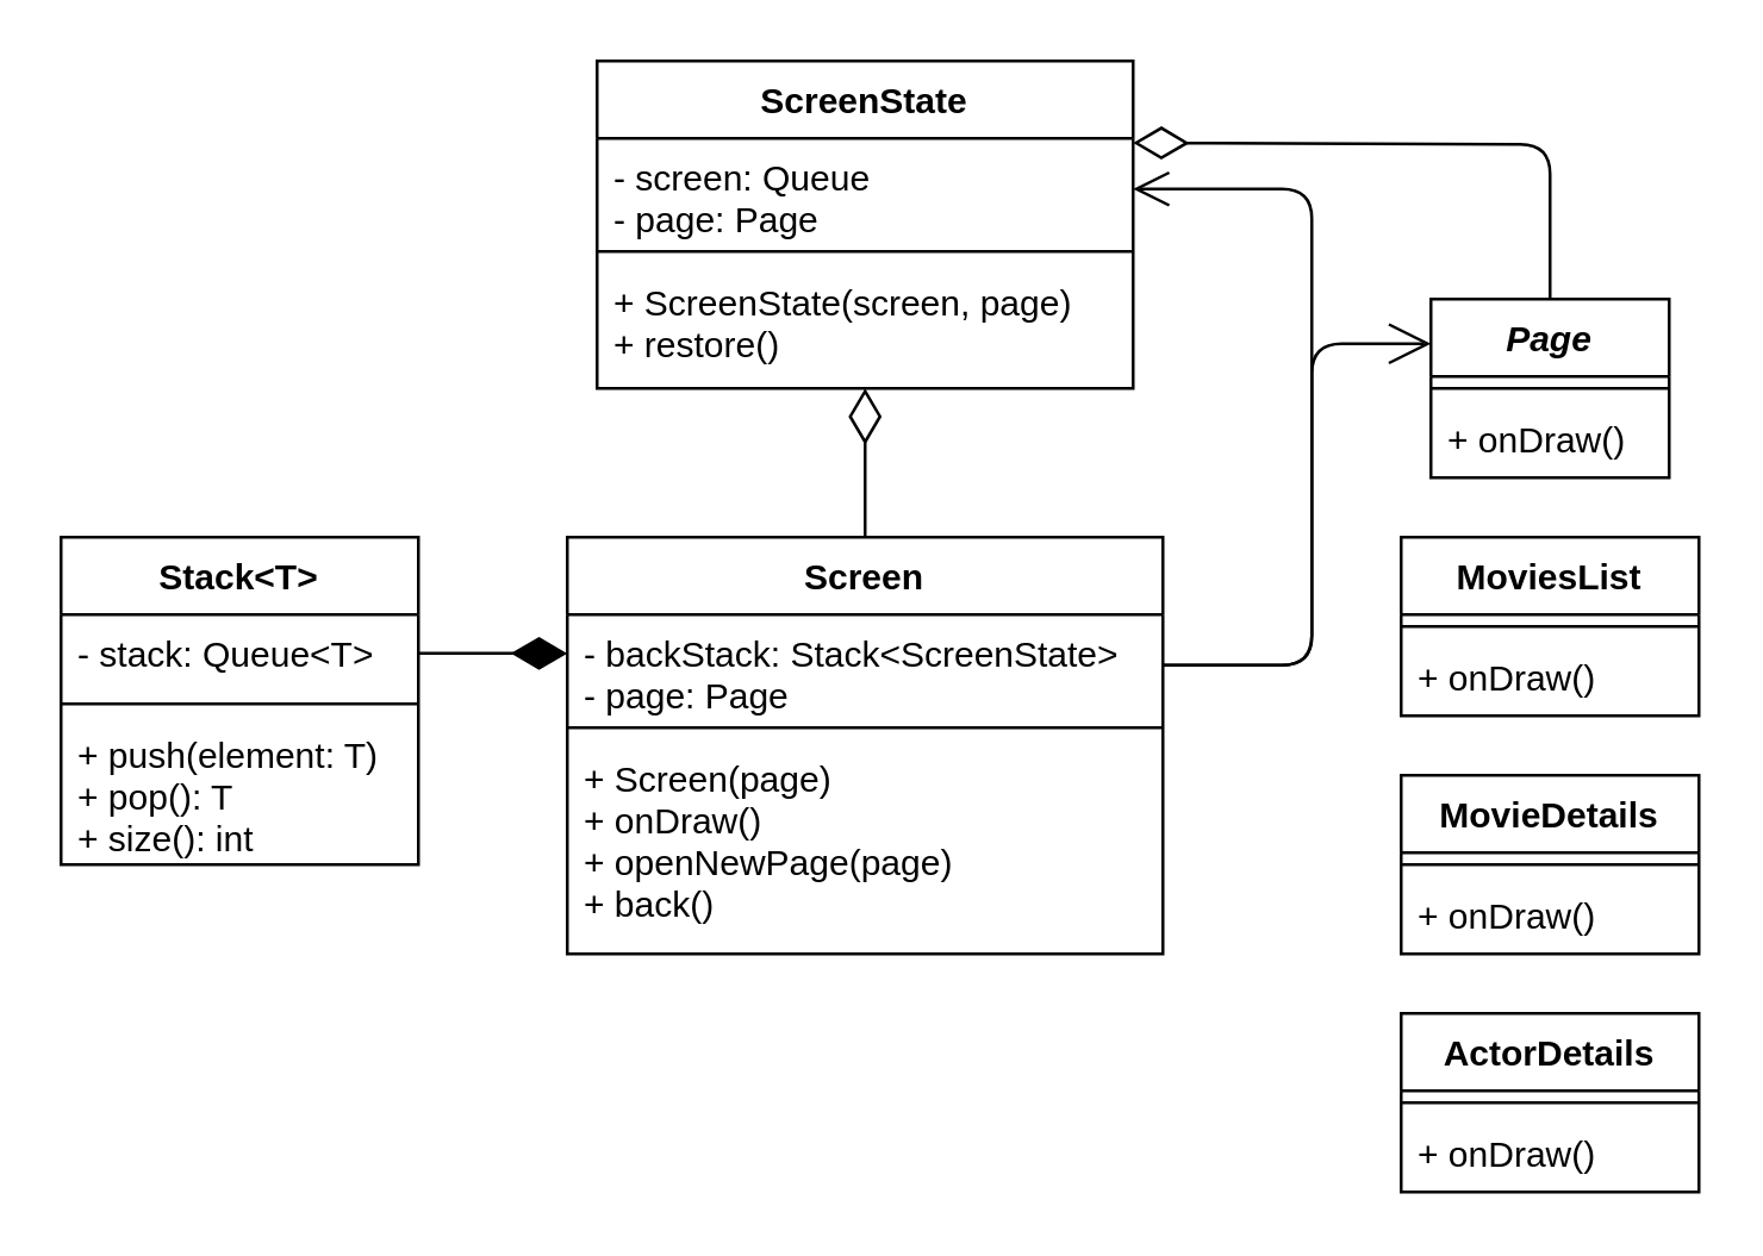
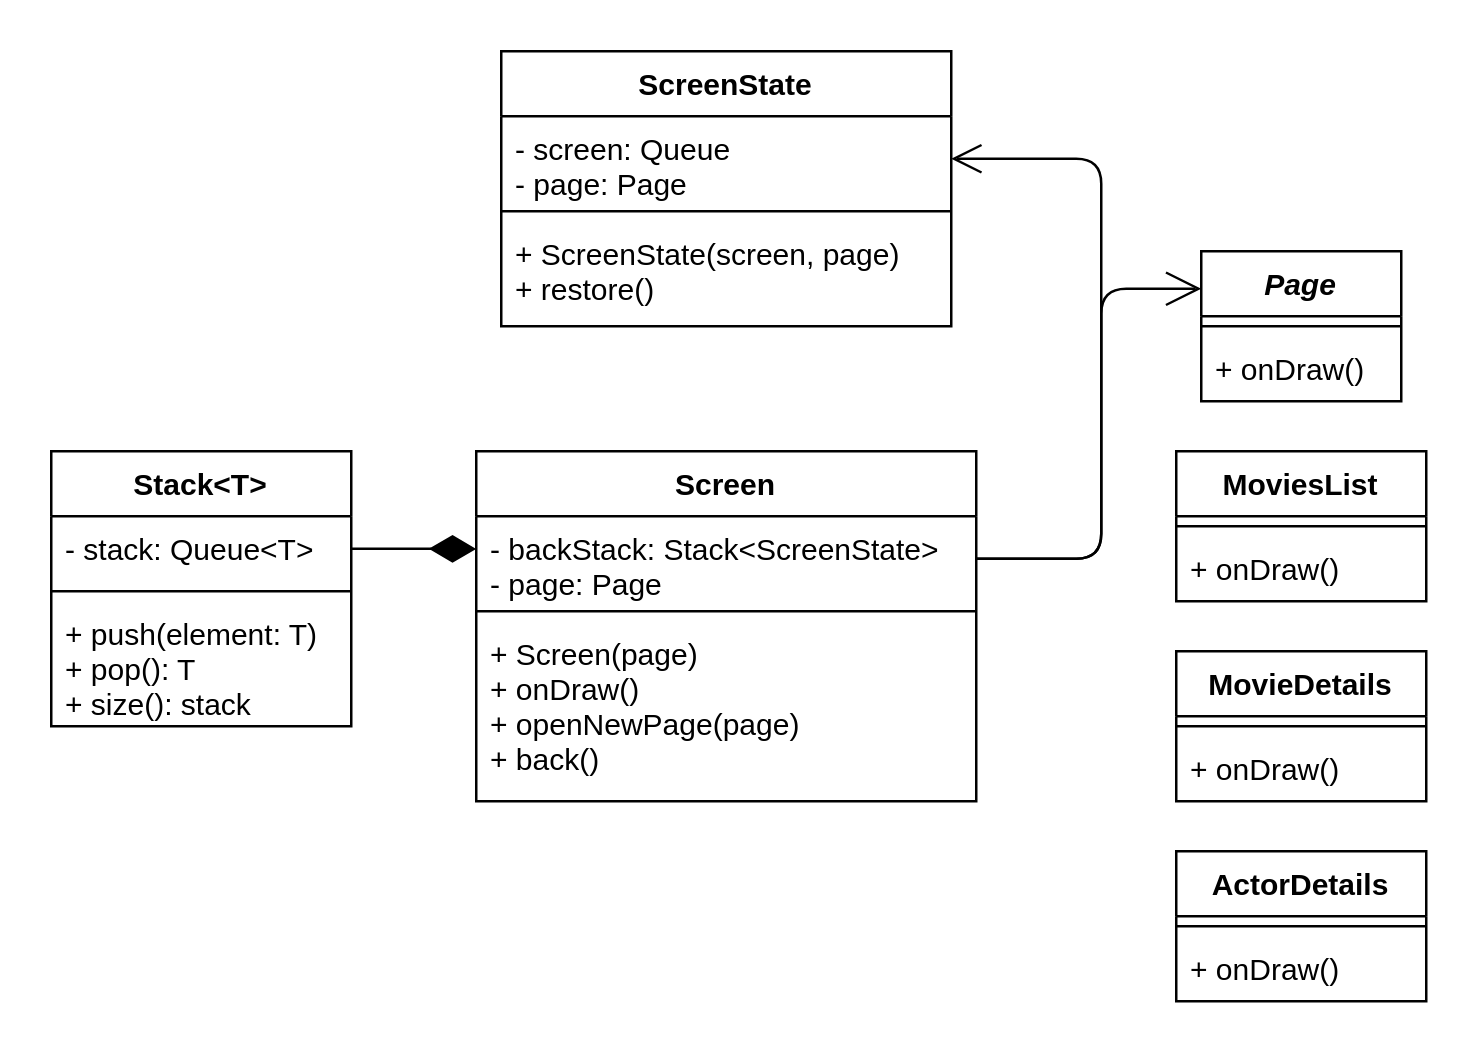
- <mxCell id="30" value="" style="endArrow=diamondThin;endFill=0;endSize=16;html=1;entryX=1;entryY=0.25;entryDx=0;entryDy=0;exitX=0.5;exitY=0;exitDx=0;exitDy=0;" edge="1" parent="1" source="6" target="22"><mxGeometry width="160" relative="1" as="geometry"><mxPoint x="70" y="150" as="sourcePoint" /><mxPoint x="230" y="150" as="targetPoint" /><Array as="points"><mxPoint x="520" y="48" /></Array></mxGeometry></mxCell>
- <mxCell id="26" value="" style="endArrow=diamondThin;endFill=0;endSize=16;html=1;exitX=0.5;exitY=0;exitDx=0;exitDy=0;" edge="1" parent="1" source="18" target="25"><mxGeometry width="160" relative="1" as="geometry"><mxPoint x="260" y="360" as="sourcePoint" /><mxPoint x="420" y="360" as="targetPoint" /></mxGeometry></mxCell>
- <mxCell id="5" value="+ push(element: T)&#10;+ pop(): T&#10;+ size(): int" style="text;strokeColor=none;fillColor=none;align=left;verticalAlign=top;spacingLeft=4;spacingRight=4;overflow=hidden;rotatable=0;points=[[0,0.5],[1,0.5]];portConstraint=eastwest;" vertex="1" parent="2"><mxGeometry y="60" width="120" height="50" as="geometry" /></mxCell>
+ <mxCell id="5" value="+ push(element: T)&#10;+ pop(): T&#10;+ size(): stack" style="text;strokeColor=none;fillColor=none;align=left;verticalAlign=top;spacingLeft=4;spacingRight=4;overflow=hidden;rotatable=0;points=[[0,0.5],[1,0.5]];portConstraint=eastwest;" vertex="1" parent="2"><mxGeometry y="60" width="120" height="50" as="geometry" /></mxCell>
